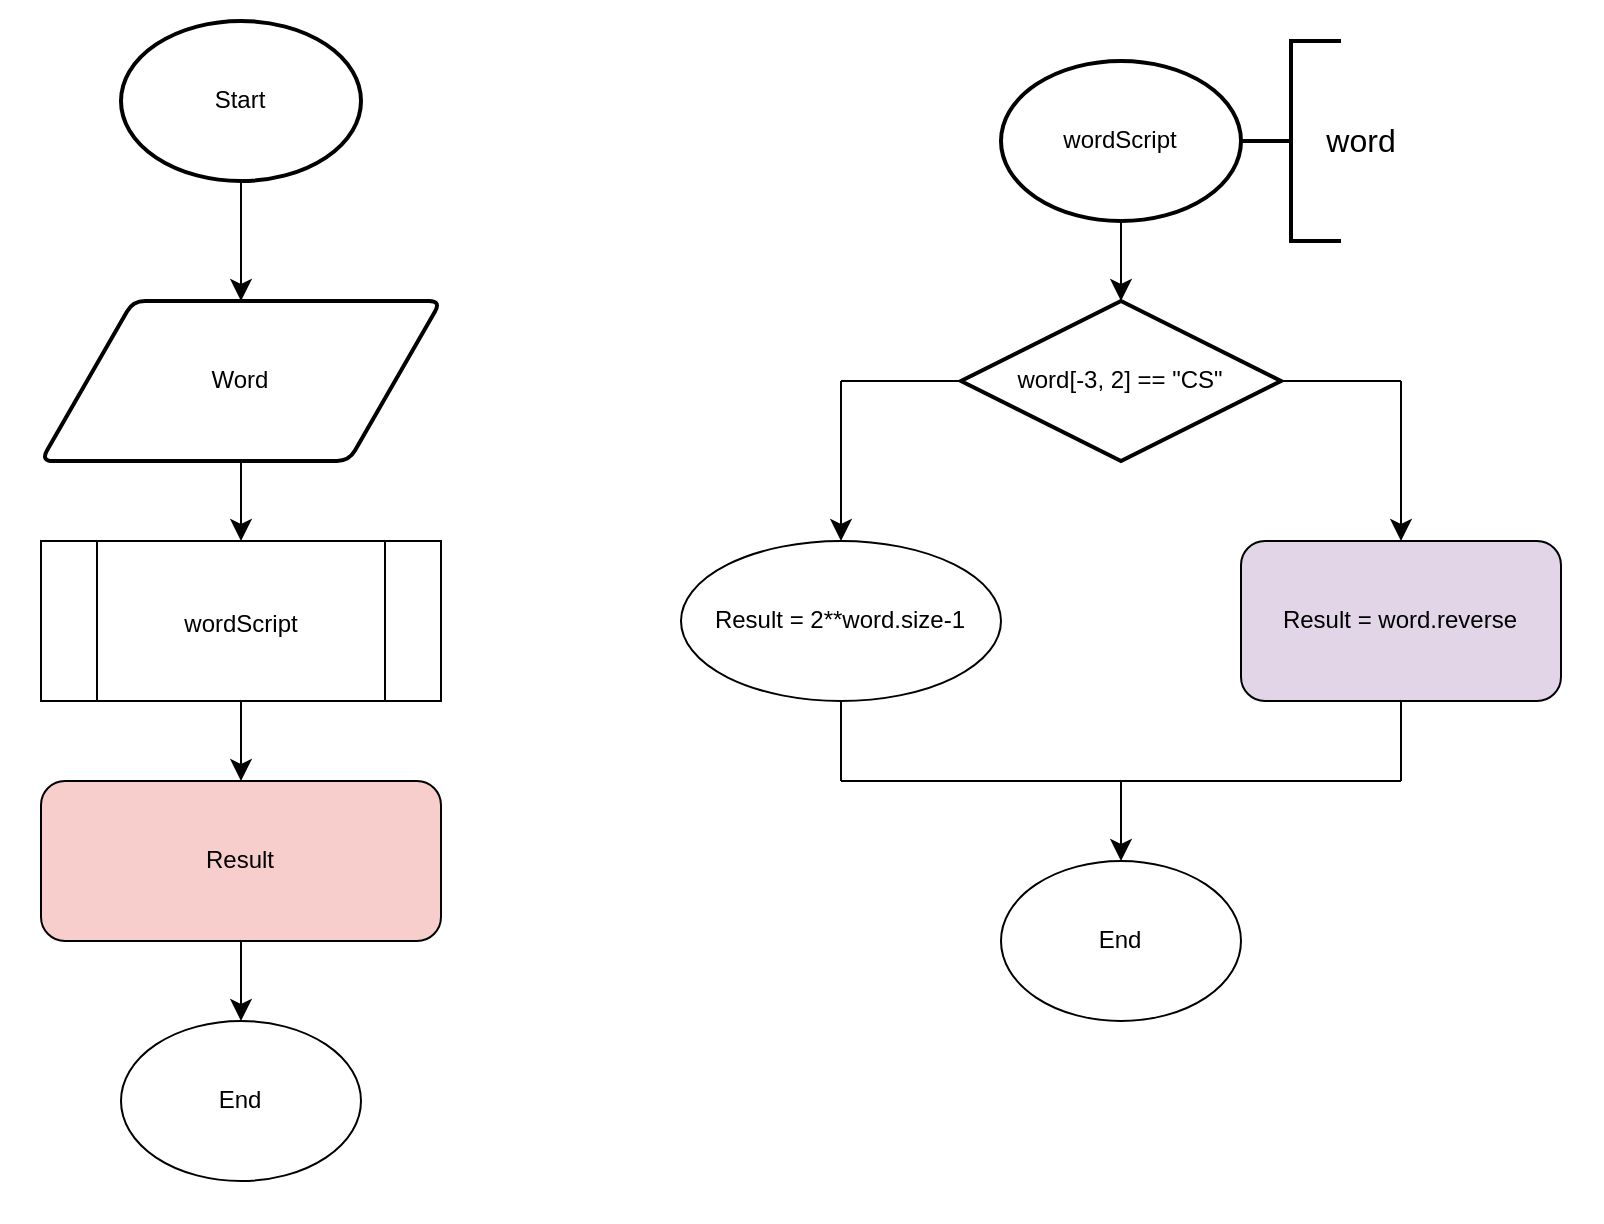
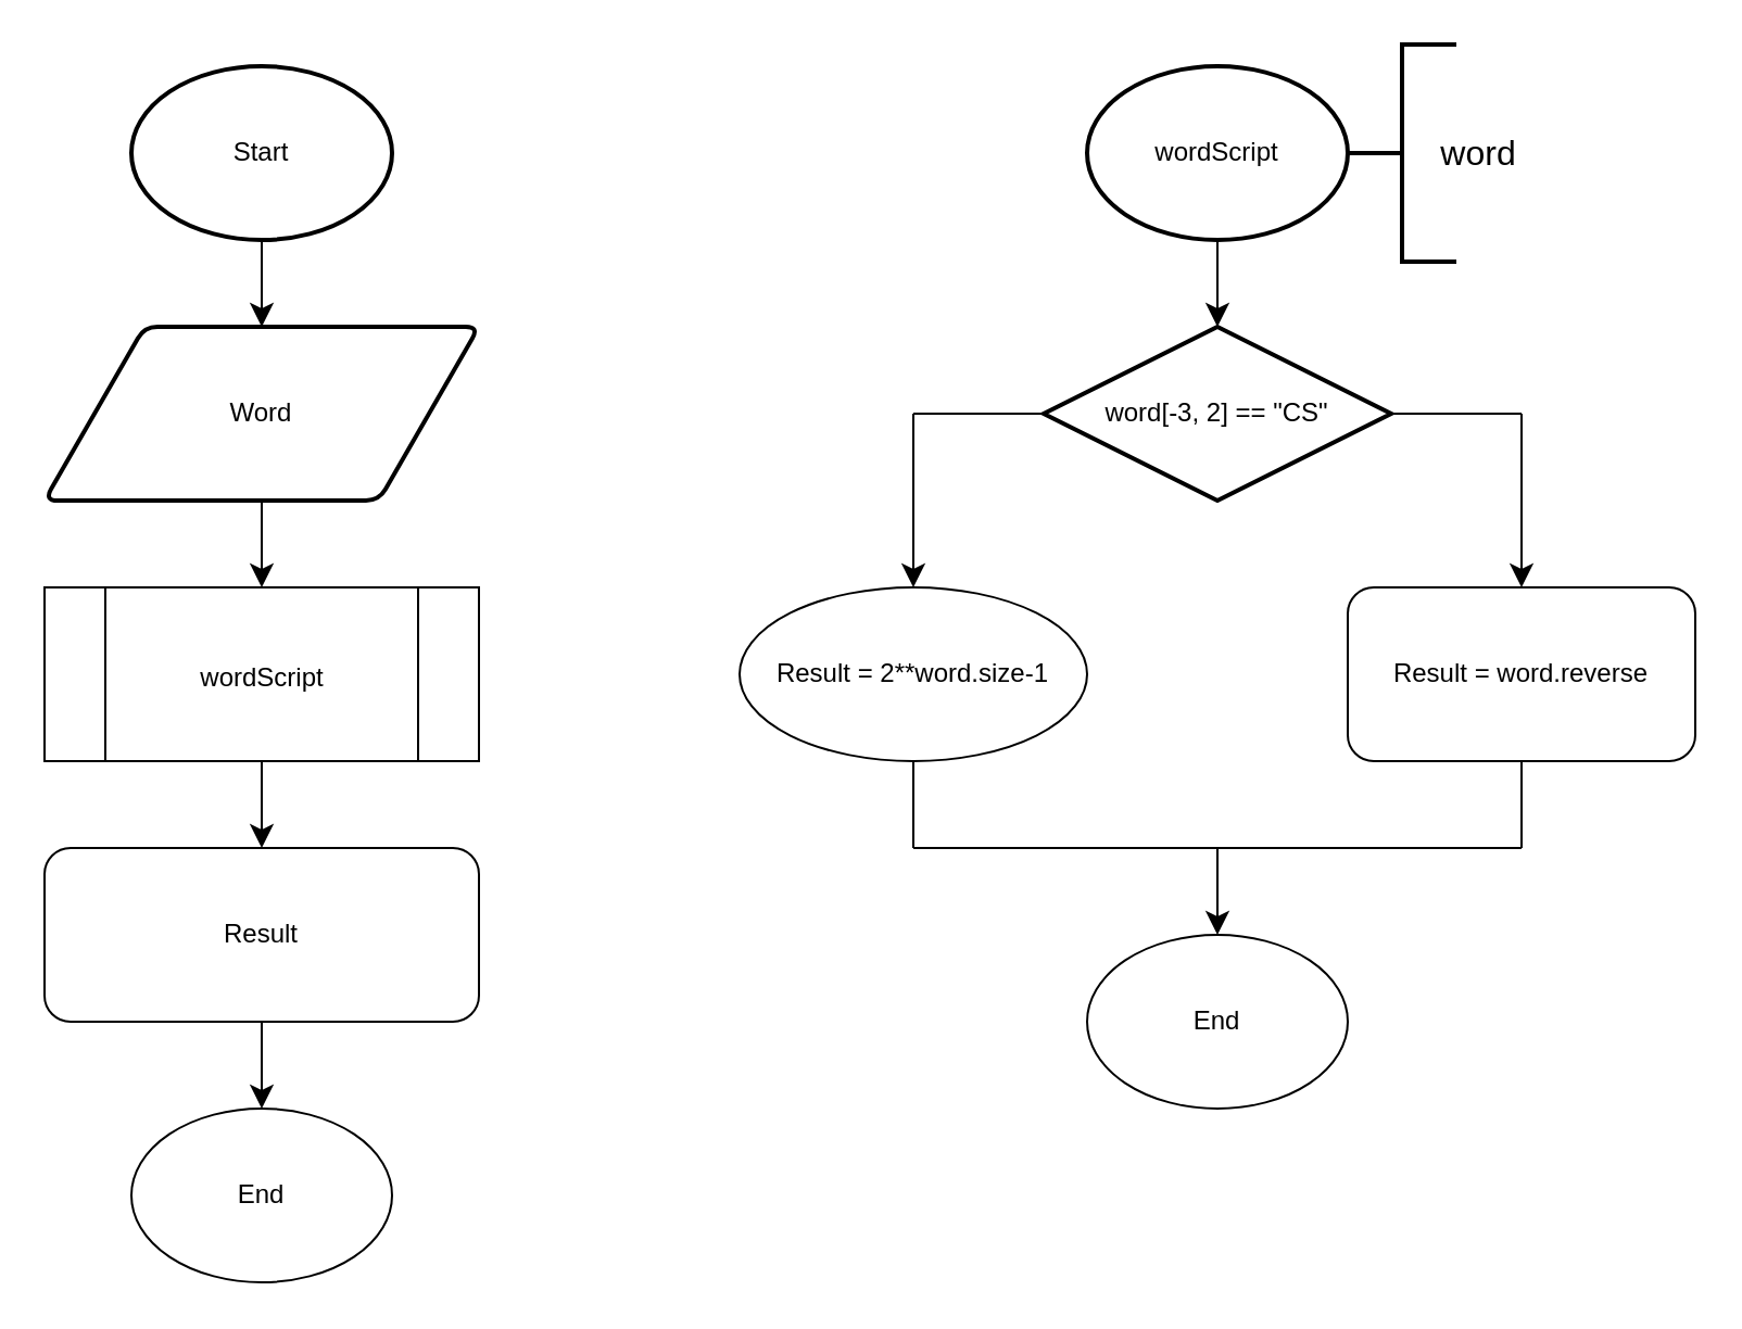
- <mxCell id="3" value="Start" style="strokeWidth=2;html=1;shape=mxgraph.flowchart.start_1;whiteSpace=wrap;" vertex="1" parent="1"><mxGeometry x="60" y="10" width="120" height="80" as="geometry" /></mxCell>
+ <mxCell id="3" value="Start" style="strokeWidth=2;html=1;shape=mxgraph.flowchart.start_1;whiteSpace=wrap;" vertex="1" parent="1"><mxGeometry x="60" y="30" width="120" height="80" as="geometry" /></mxCell>
- <mxCell id="20" value="Result = word.reverse" style="rounded=1;whiteSpace=wrap;html=1;fillColor=#e1d5e7;" vertex="1" parent="1"><mxGeometry x="620" y="270" width="160" height="80" as="geometry" /></mxCell>
+ <mxCell id="20" value="Result = word.reverse" style="rounded=1;whiteSpace=wrap;html=1;" vertex="1" parent="1"><mxGeometry x="620" y="270" width="160" height="80" as="geometry" /></mxCell>
- <mxCell id="9" value="Result" style="rounded=1;whiteSpace=wrap;html=1;fillColor=#f8cecc;" vertex="1" parent="1"><mxGeometry x="20" y="390" width="200" height="80" as="geometry" /></mxCell>
+ <mxCell id="9" value="Result" style="rounded=1;whiteSpace=wrap;html=1;" vertex="1" parent="1"><mxGeometry x="20" y="390" width="200" height="80" as="geometry" /></mxCell>
